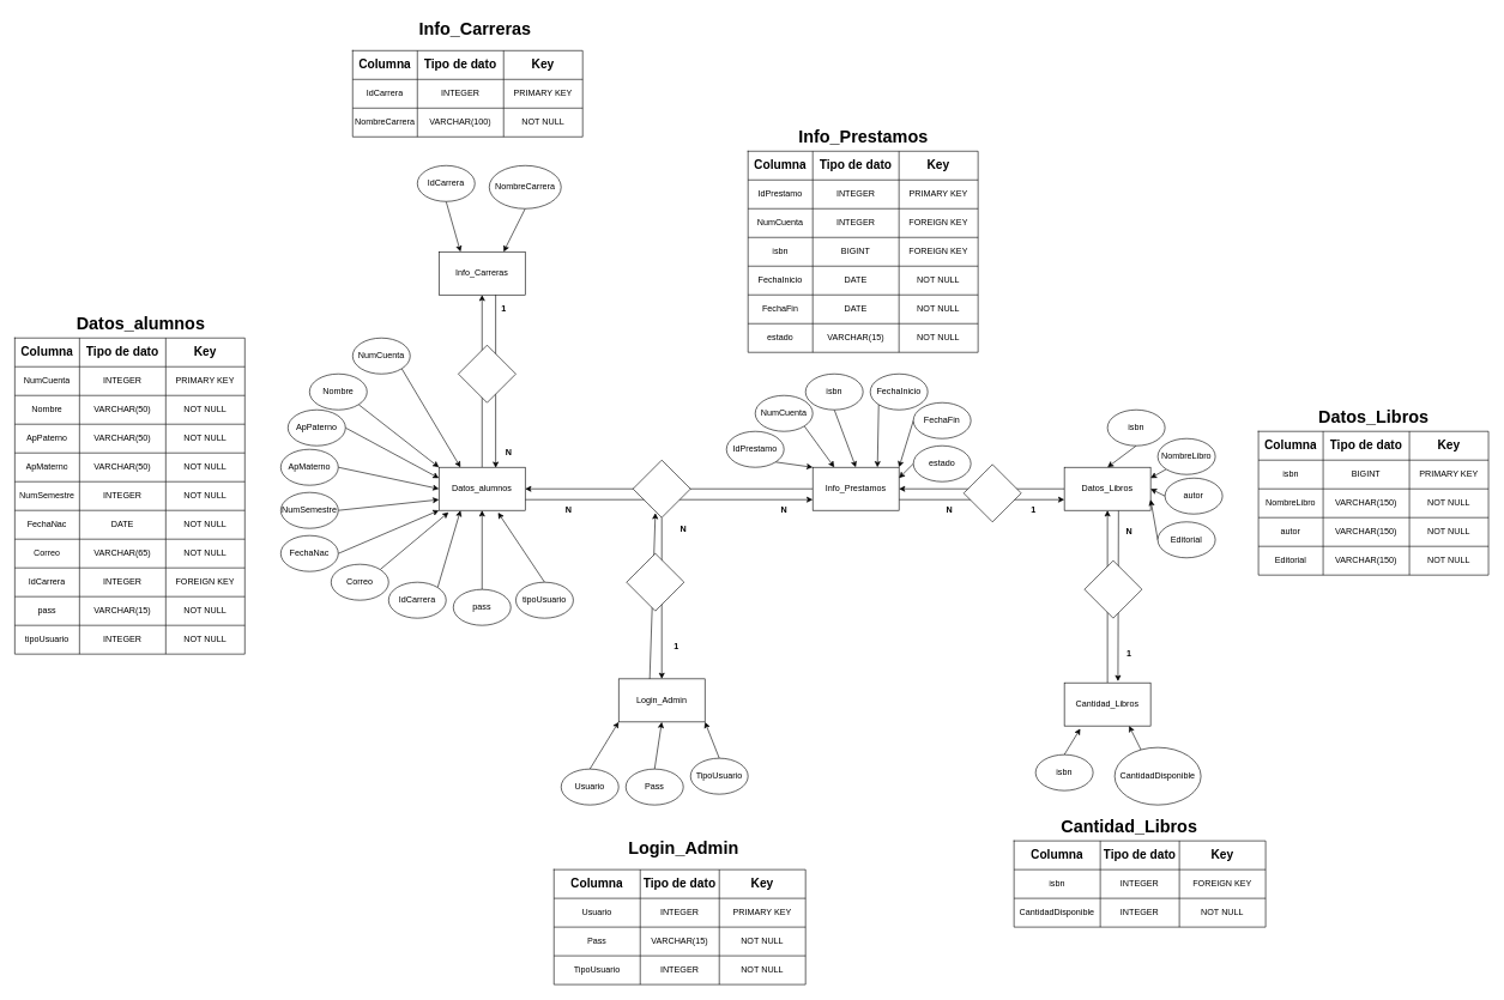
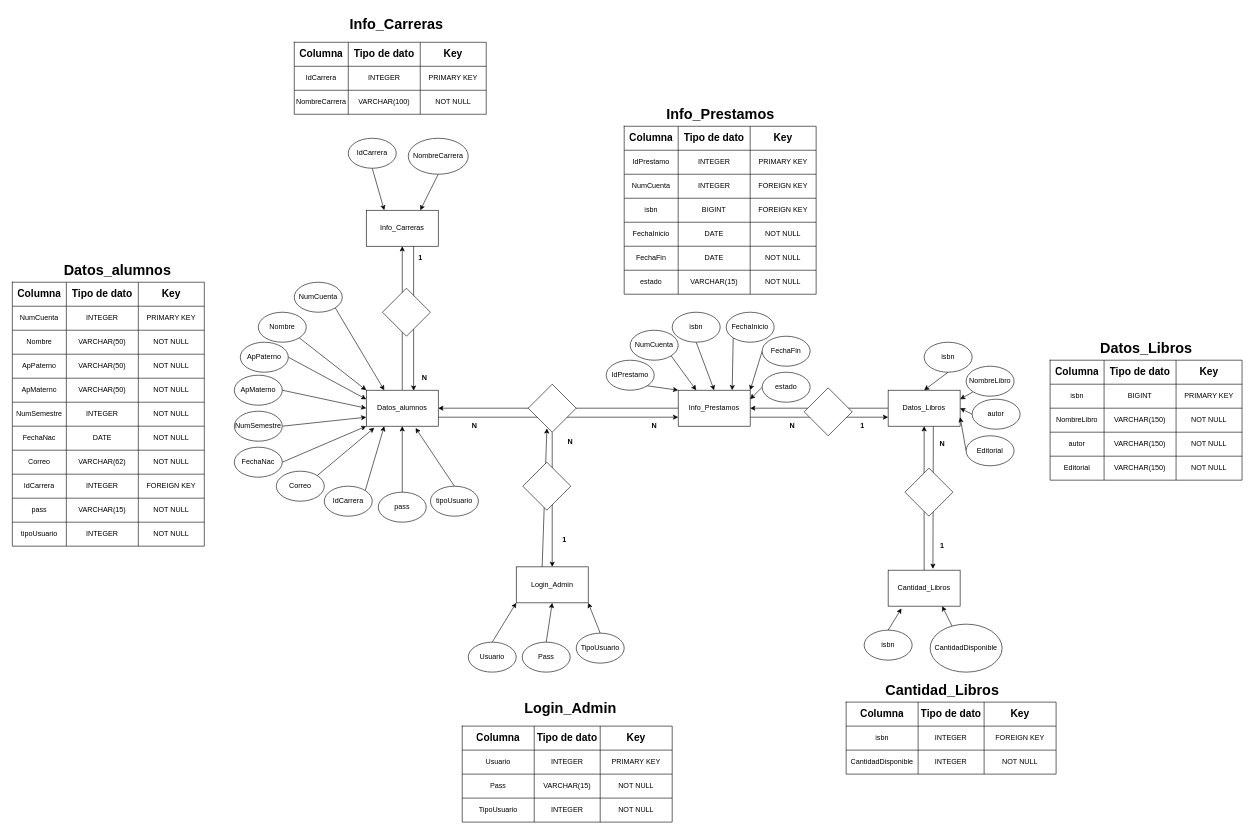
- <mxCell id="90" value="VARCHAR(65)" style="shape=partialRectangle;html=1;whiteSpace=wrap;connectable=0;fillColor=none;top=0;left=0;bottom=0;right=0;overflow=hidden;pointerEvents=1;" parent="88" vertex="1"><mxGeometry x="90" width="120" height="40" as="geometry"><mxRectangle width="120" height="40" as="alternateBounds" /></mxGeometry></mxCell>
+ <mxCell id="90" value="VARCHAR(62)" style="shape=partialRectangle;html=1;whiteSpace=wrap;connectable=0;fillColor=none;top=0;left=0;bottom=0;right=0;overflow=hidden;pointerEvents=1;" parent="88" vertex="1"><mxGeometry x="90" width="120" height="40" as="geometry"><mxRectangle width="120" height="40" as="alternateBounds" /></mxGeometry></mxCell>
